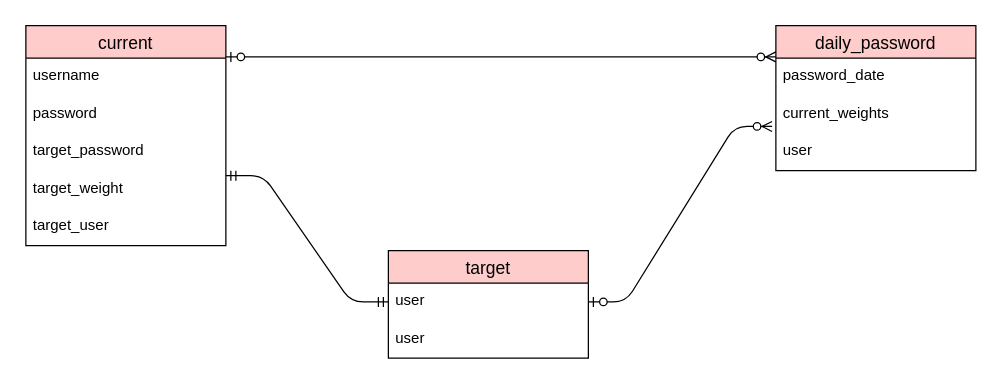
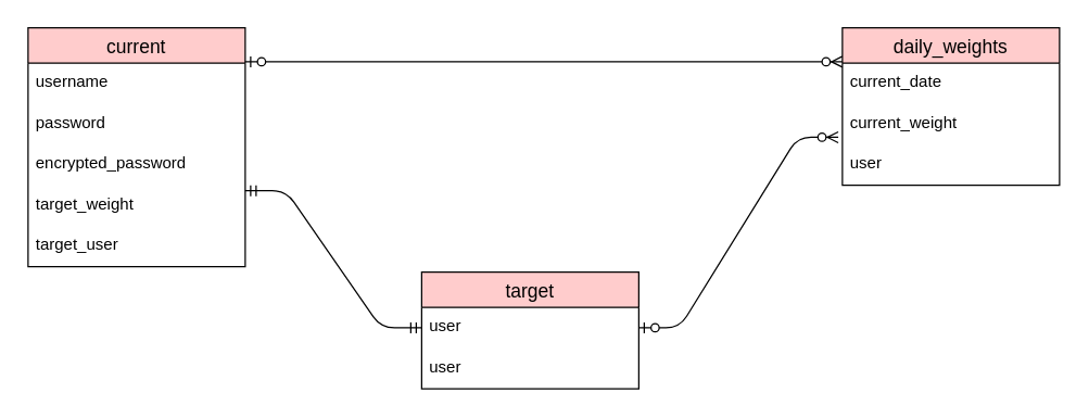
- <mxCell id="8" value="daily_password" style="swimlane;fontStyle=0;childLayout=stackLayout;horizontal=1;startSize=26;horizontalStack=0;resizeParent=1;resizeParentMax=0;resizeLast=0;collapsible=1;marginBottom=0;align=center;fontSize=14;fillColor=#FFCCCC;rounded=0;" parent="1" vertex="1"><mxGeometry x="620" y="20" width="160" height="116" as="geometry" /></mxCell>
+ <mxCell id="8" value="daily_weights" style="swimlane;fontStyle=0;childLayout=stackLayout;horizontal=1;startSize=26;horizontalStack=0;resizeParent=1;resizeParentMax=0;resizeLast=0;collapsible=1;marginBottom=0;align=center;fontSize=14;fillColor=#FFCCCC;rounded=0;" parent="1" vertex="1"><mxGeometry x="620" y="20" width="160" height="116" as="geometry" /></mxCell>
- <mxCell id="9" value="password_date" style="text;strokeColor=none;fillColor=none;spacingLeft=4;spacingRight=4;overflow=hidden;rotatable=0;points=[[0,0.5],[1,0.5]];portConstraint=eastwest;fontSize=12;rounded=0;" parent="8" vertex="1"><mxGeometry y="26" width="160" height="30" as="geometry" /></mxCell>
+ <mxCell id="9" value="current_date" style="text;strokeColor=none;fillColor=none;spacingLeft=4;spacingRight=4;overflow=hidden;rotatable=0;points=[[0,0.5],[1,0.5]];portConstraint=eastwest;fontSize=12;rounded=0;" parent="8" vertex="1"><mxGeometry y="26" width="160" height="30" as="geometry" /></mxCell>
- <mxCell id="10" value="current_weights" style="text;strokeColor=none;fillColor=none;spacingLeft=4;spacingRight=4;overflow=hidden;rotatable=0;points=[[0,0.5],[1,0.5]];portConstraint=eastwest;fontSize=12;rounded=0;" parent="8" vertex="1"><mxGeometry y="56" width="160" height="30" as="geometry" /></mxCell>
+ <mxCell id="10" value="current_weight" style="text;strokeColor=none;fillColor=none;spacingLeft=4;spacingRight=4;overflow=hidden;rotatable=0;points=[[0,0.5],[1,0.5]];portConstraint=eastwest;fontSize=12;rounded=0;" parent="8" vertex="1"><mxGeometry y="56" width="160" height="30" as="geometry" /></mxCell>
- <mxCell id="5" value="target_password" style="text;strokeColor=none;fillColor=none;spacingLeft=4;spacingRight=4;overflow=hidden;rotatable=0;points=[[0,0.5],[1,0.5]];portConstraint=eastwest;fontSize=12;rounded=0;" parent="2" vertex="1"><mxGeometry y="86" width="160" height="30" as="geometry" /></mxCell>
+ <mxCell id="5" value="encrypted_password" style="text;strokeColor=none;fillColor=none;spacingLeft=4;spacingRight=4;overflow=hidden;rotatable=0;points=[[0,0.5],[1,0.5]];portConstraint=eastwest;fontSize=12;rounded=0;" parent="2" vertex="1"><mxGeometry y="86" width="160" height="30" as="geometry" /></mxCell>
